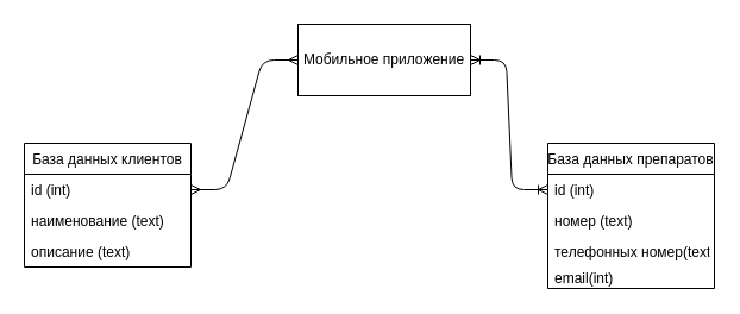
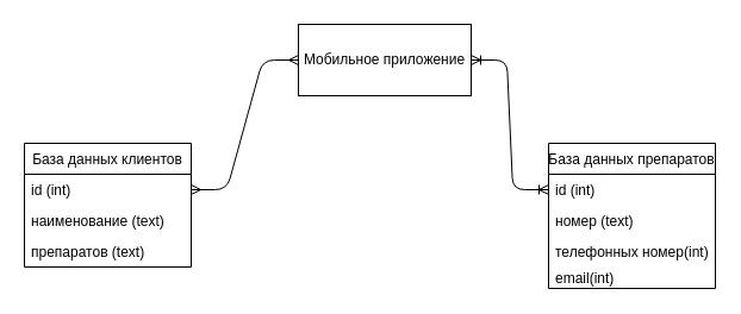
- <mxCell id="5" value="описание (text)" style="text;strokeColor=none;fillColor=none;align=left;verticalAlign=top;spacingLeft=4;spacingRight=4;overflow=hidden;rotatable=0;points=[[0,0.5],[1,0.5]];portConstraint=eastwest;" vertex="1" parent="2"><mxGeometry y="78" width="140" height="26" as="geometry" /></mxCell>
+ <mxCell id="5" value="препаратов (text)" style="text;strokeColor=none;fillColor=none;align=left;verticalAlign=top;spacingLeft=4;spacingRight=4;overflow=hidden;rotatable=0;points=[[0,0.5],[1,0.5]];portConstraint=eastwest;" vertex="1" parent="2"><mxGeometry y="78" width="140" height="26" as="geometry" /></mxCell>
- <mxCell id="9" value="телефонных номер(text)" style="text;strokeColor=none;fillColor=none;align=left;verticalAlign=top;spacingLeft=4;spacingRight=4;overflow=hidden;rotatable=0;points=[[0,0.5],[1,0.5]];portConstraint=eastwest;" vertex="1" parent="6"><mxGeometry y="78" width="140" height="22" as="geometry" /></mxCell>
+ <mxCell id="9" value="телефонных номер(int)" style="text;strokeColor=none;fillColor=none;align=left;verticalAlign=top;spacingLeft=4;spacingRight=4;overflow=hidden;rotatable=0;points=[[0,0.5],[1,0.5]];portConstraint=eastwest;" vertex="1" parent="6"><mxGeometry y="78" width="140" height="22" as="geometry" /></mxCell>
